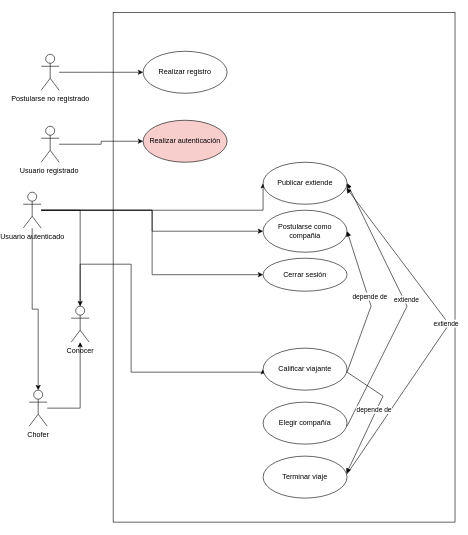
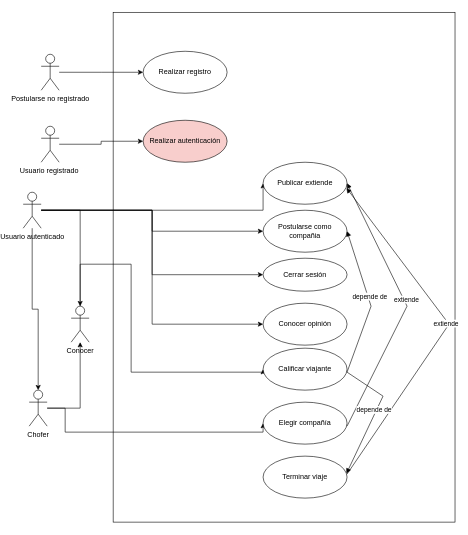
+ <mxCell id="11" style="edgeStyle=orthogonalEdgeStyle;rounded=0;orthogonalLoop=1;jettySize=auto;html=1;entryX=0;entryY=0.5;entryDx=0;entryDy=0;" edge="1" parent="1" source="12" target="24"><mxGeometry relative="1" as="geometry" /></mxCell>
+ <mxCell id="24" value="Conocer opinión" style="ellipse;whiteSpace=wrap;html=1;" vertex="1" parent="1"><mxGeometry x="420" y="505" width="140" height="70" as="geometry" /></mxCell>
+ <mxCell id="16" style="edgeStyle=orthogonalEdgeStyle;rounded=0;orthogonalLoop=1;jettySize=auto;html=1;entryX=0;entryY=0.5;entryDx=0;entryDy=0;" edge="1" parent="1" source="17" target="26"><mxGeometry relative="1" as="geometry"><Array as="points"><mxPoint x="90" y="680" /><mxPoint x="90" y="720" /><mxPoint x="420" y="720" /></Array></mxGeometry></mxCell>
